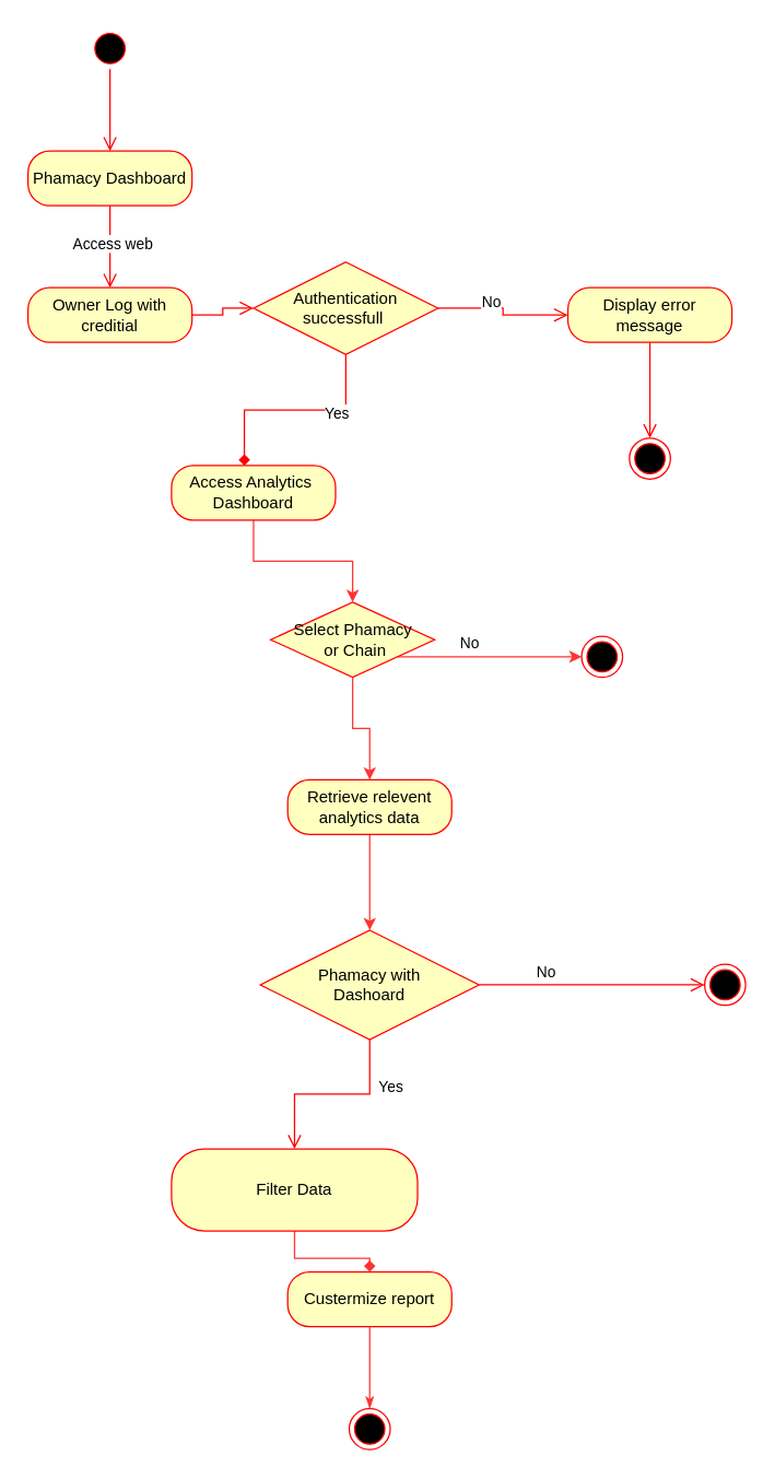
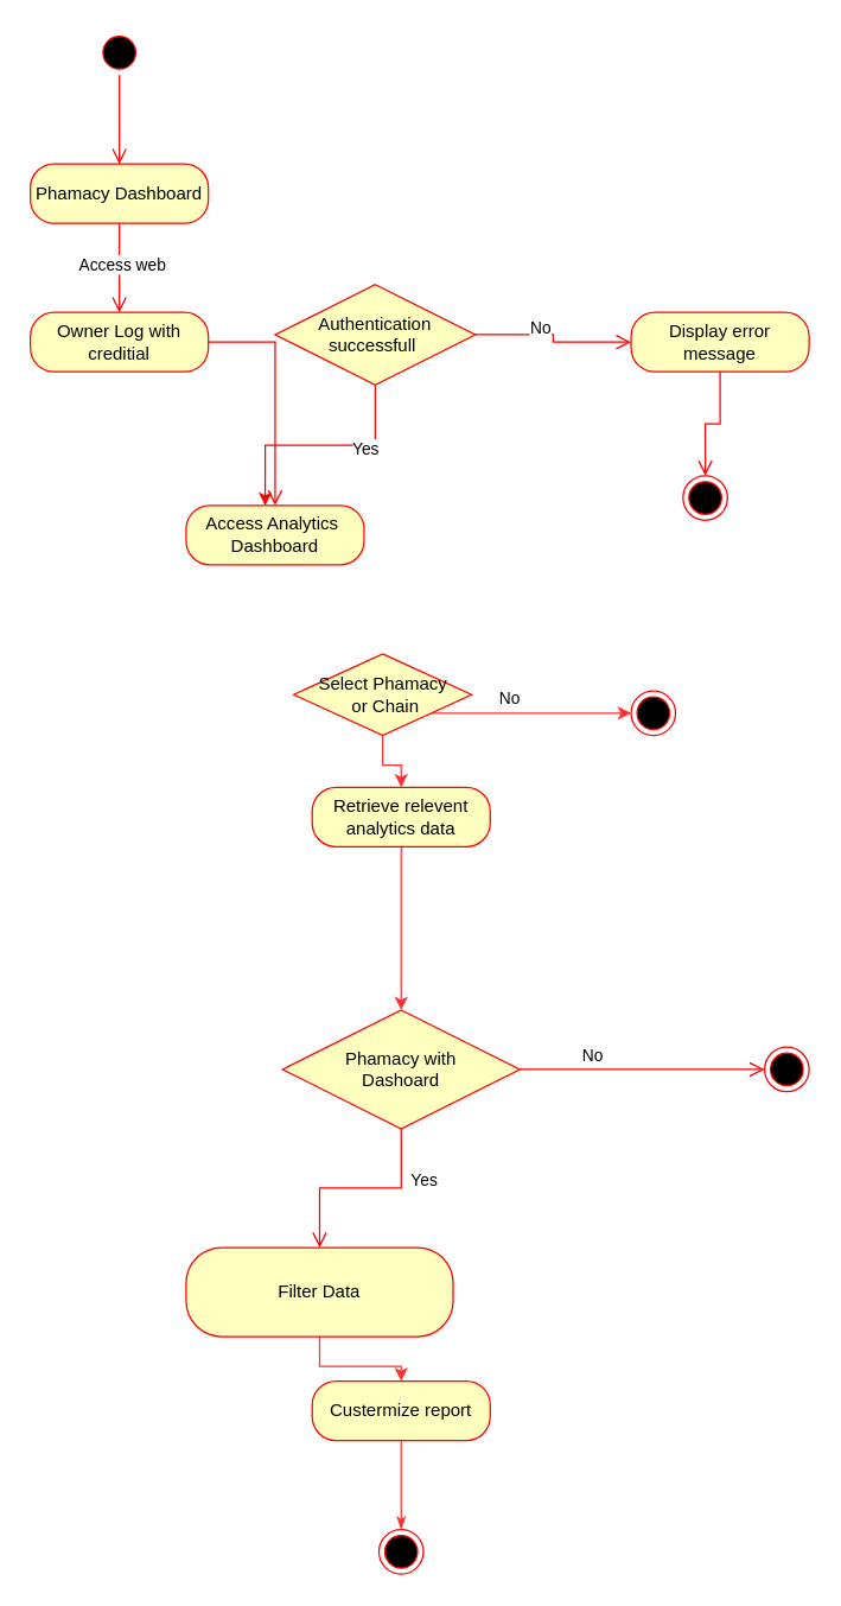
- <mxCell id="8" value="" style="edgeStyle=orthogonalEdgeStyle;html=1;align=left;verticalAlign=top;endArrow=open;endSize=8;strokeColor=#ff0000;rounded=0;entryX=0;entryY=0.5;entryDx=0;entryDy=0;exitX=1;exitY=0.5;exitDx=0;exitDy=0;" parent="1" source="22" edge="1" target="7"><mxGeometry x="-1" relative="1" as="geometry"><mxPoint x="25" y="552.51" as="targetPoint" /><mxPoint x="25.053" y="507.484" as="sourcePoint" /><mxPoint as="offset" /></mxGeometry></mxCell>
+ <mxCell id="8" value="" style="edgeStyle=orthogonalEdgeStyle;html=1;align=left;verticalAlign=top;endArrow=open;endSize=8;strokeColor=#ff0000;rounded=0;exitX=1;exitY=0.5;exitDx=0;exitDy=0;" parent="1" source="22" edge="1" target="26"><mxGeometry x="-1" relative="1" as="geometry"><mxPoint x="25" y="552.51" as="targetPoint" /><mxPoint x="25.053" y="507.484" as="sourcePoint" /><mxPoint as="offset" /></mxGeometry></mxCell>
- <mxCell id="12" value="Display error message" style="rounded=1;whiteSpace=wrap;html=1;arcSize=40;fontColor=#000000;fillColor=#ffffc0;strokeColor=#ff0000;" parent="1" vertex="1"><mxGeometry x="415" y="210" width="120" height="40" as="geometry" /></mxCell>
+ <mxCell id="12" value="Display error message" style="rounded=1;whiteSpace=wrap;html=1;arcSize=40;fontColor=#000000;fillColor=#ffffc0;strokeColor=#ff0000;" parent="1" vertex="1"><mxGeometry x="425" y="210" width="120" height="40" as="geometry" /></mxCell>
- <mxCell id="27" style="edgeStyle=orthogonalEdgeStyle;rounded=0;orthogonalLoop=1;jettySize=auto;html=1;entryX=0.444;entryY=0.003;entryDx=0;entryDy=0;entryPerimeter=0;fillColor=#a20025;strokeColor=#FF0000;endArrow=diamond;" edge="1" parent="1" source="7" target="26"><mxGeometry relative="1" as="geometry" /></mxCell>
+ <mxCell id="27" style="edgeStyle=orthogonalEdgeStyle;rounded=0;orthogonalLoop=1;jettySize=auto;html=1;entryX=0.444;entryY=0.003;entryDx=0;entryDy=0;entryPerimeter=0;fillColor=#a20025;strokeColor=#FF0000;" edge="1" parent="1" source="7" target="26"><mxGeometry relative="1" as="geometry" /></mxCell>
- <mxCell id="25" style="edgeStyle=orthogonalEdgeStyle;rounded=0;orthogonalLoop=1;jettySize=auto;html=1;entryX=0.5;entryY=0;entryDx=0;entryDy=0;strokeColor=#FF3333;" edge="1" parent="1" source="26" target="31"><mxGeometry relative="1" as="geometry" /></mxCell>
- <mxCell id="34" value="Retrieve relevent analytics data" style="rounded=1;whiteSpace=wrap;html=1;arcSize=40;fontColor=#000000;fillColor=#ffffc0;strokeColor=#ff0000;" vertex="1" parent="1"><mxGeometry x="210" y="570" width="120" height="40" as="geometry" /></mxCell>
+ <mxCell id="34" value="Retrieve relevent analytics data" style="rounded=1;whiteSpace=wrap;html=1;arcSize=40;fontColor=#000000;fillColor=#ffffc0;strokeColor=#ff0000;" vertex="1" parent="1"><mxGeometry x="210" y="530" width="120" height="40" as="geometry" /></mxCell>
- <mxCell id="13" style="edgeStyle=orthogonalEdgeStyle;rounded=0;orthogonalLoop=1;jettySize=auto;html=1;entryX=0.5;entryY=0;entryDx=0;entryDy=0;strokeColor=#FF3333;endArrow=diamond;" edge="1" parent="1" source="14" target="9"><mxGeometry relative="1" as="geometry" /></mxCell>
+ <mxCell id="13" style="edgeStyle=orthogonalEdgeStyle;rounded=0;orthogonalLoop=1;jettySize=auto;html=1;entryX=0.5;entryY=0;entryDx=0;entryDy=0;strokeColor=#FF3333;" edge="1" parent="1" source="14" target="9"><mxGeometry relative="1" as="geometry" /></mxCell>
